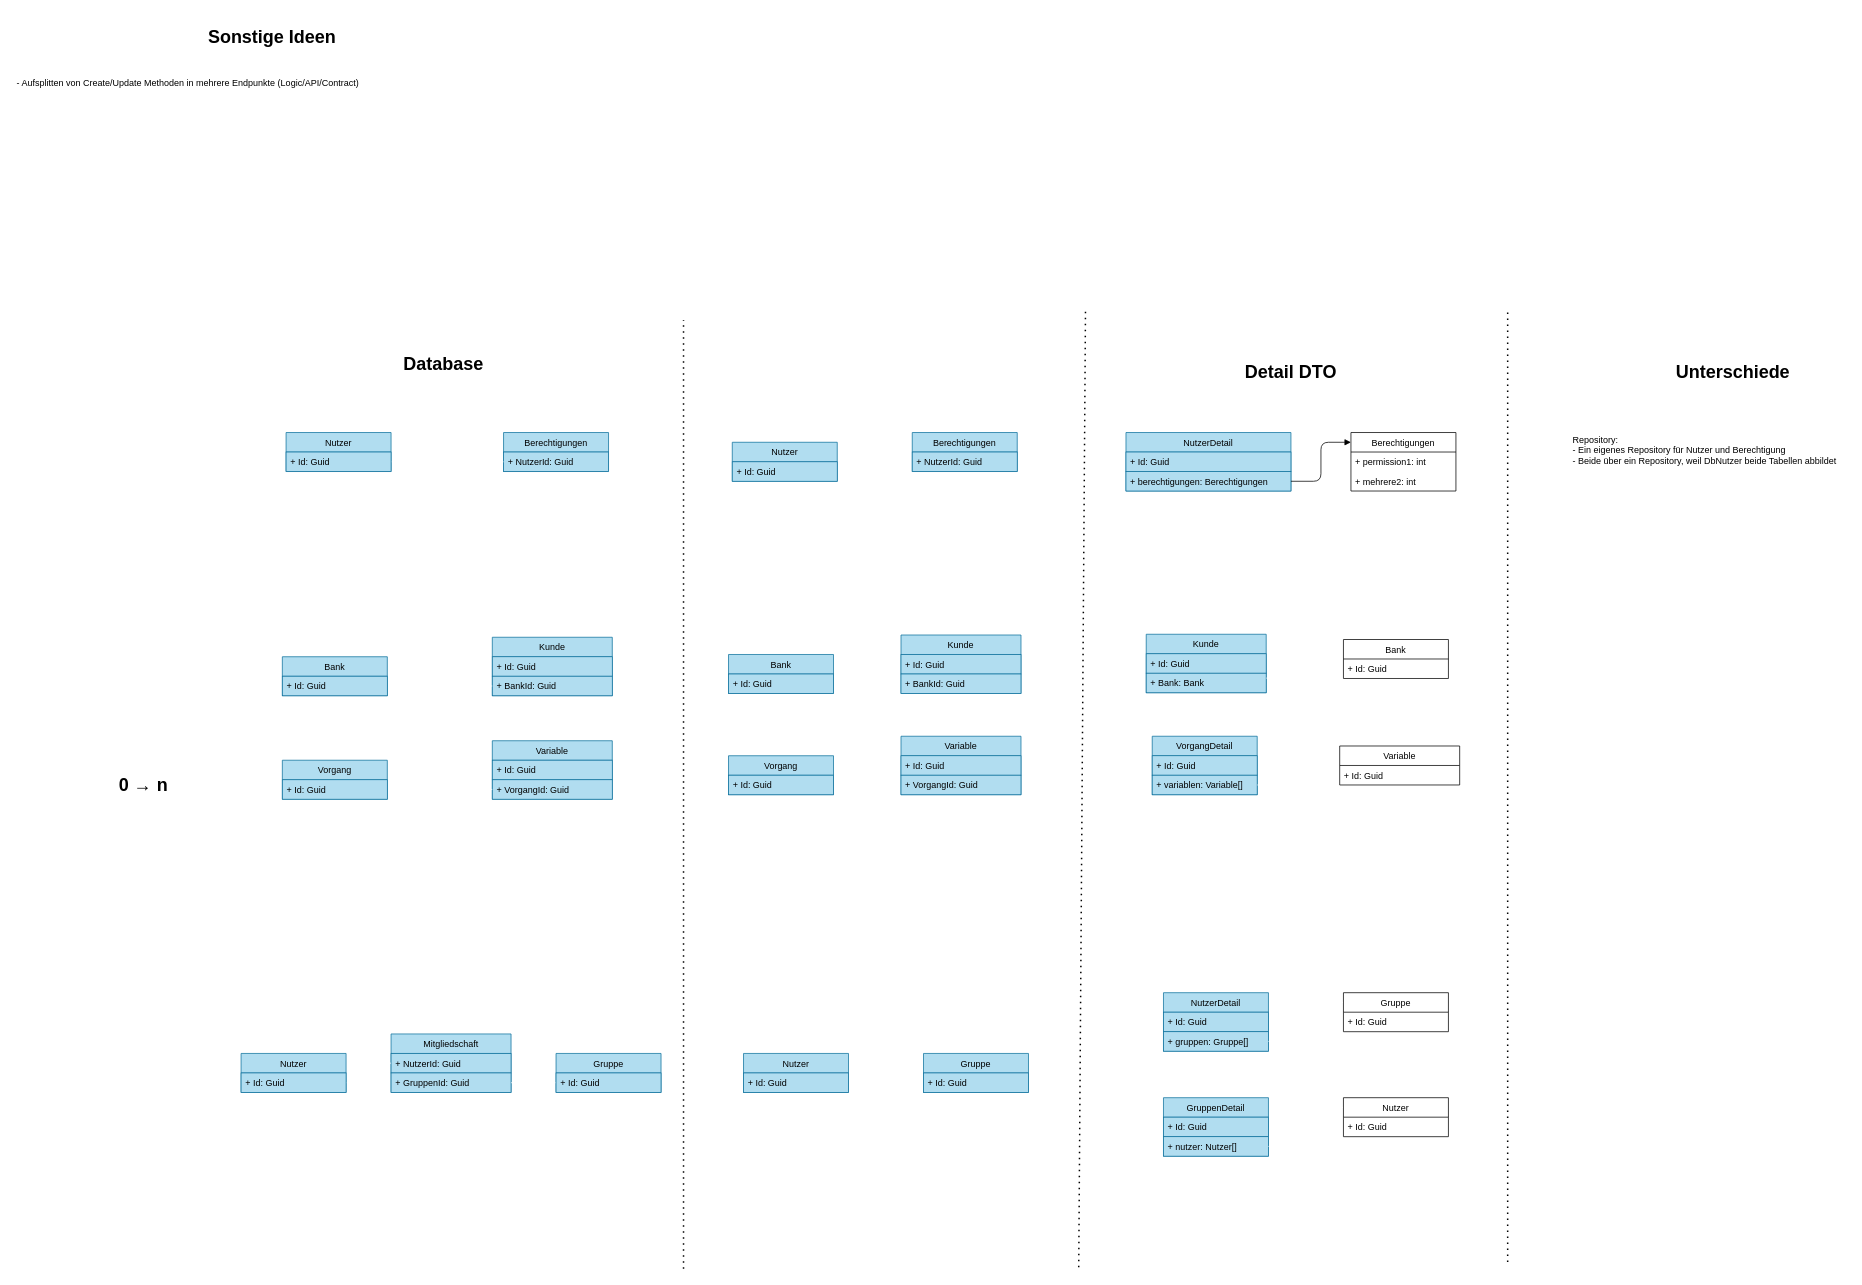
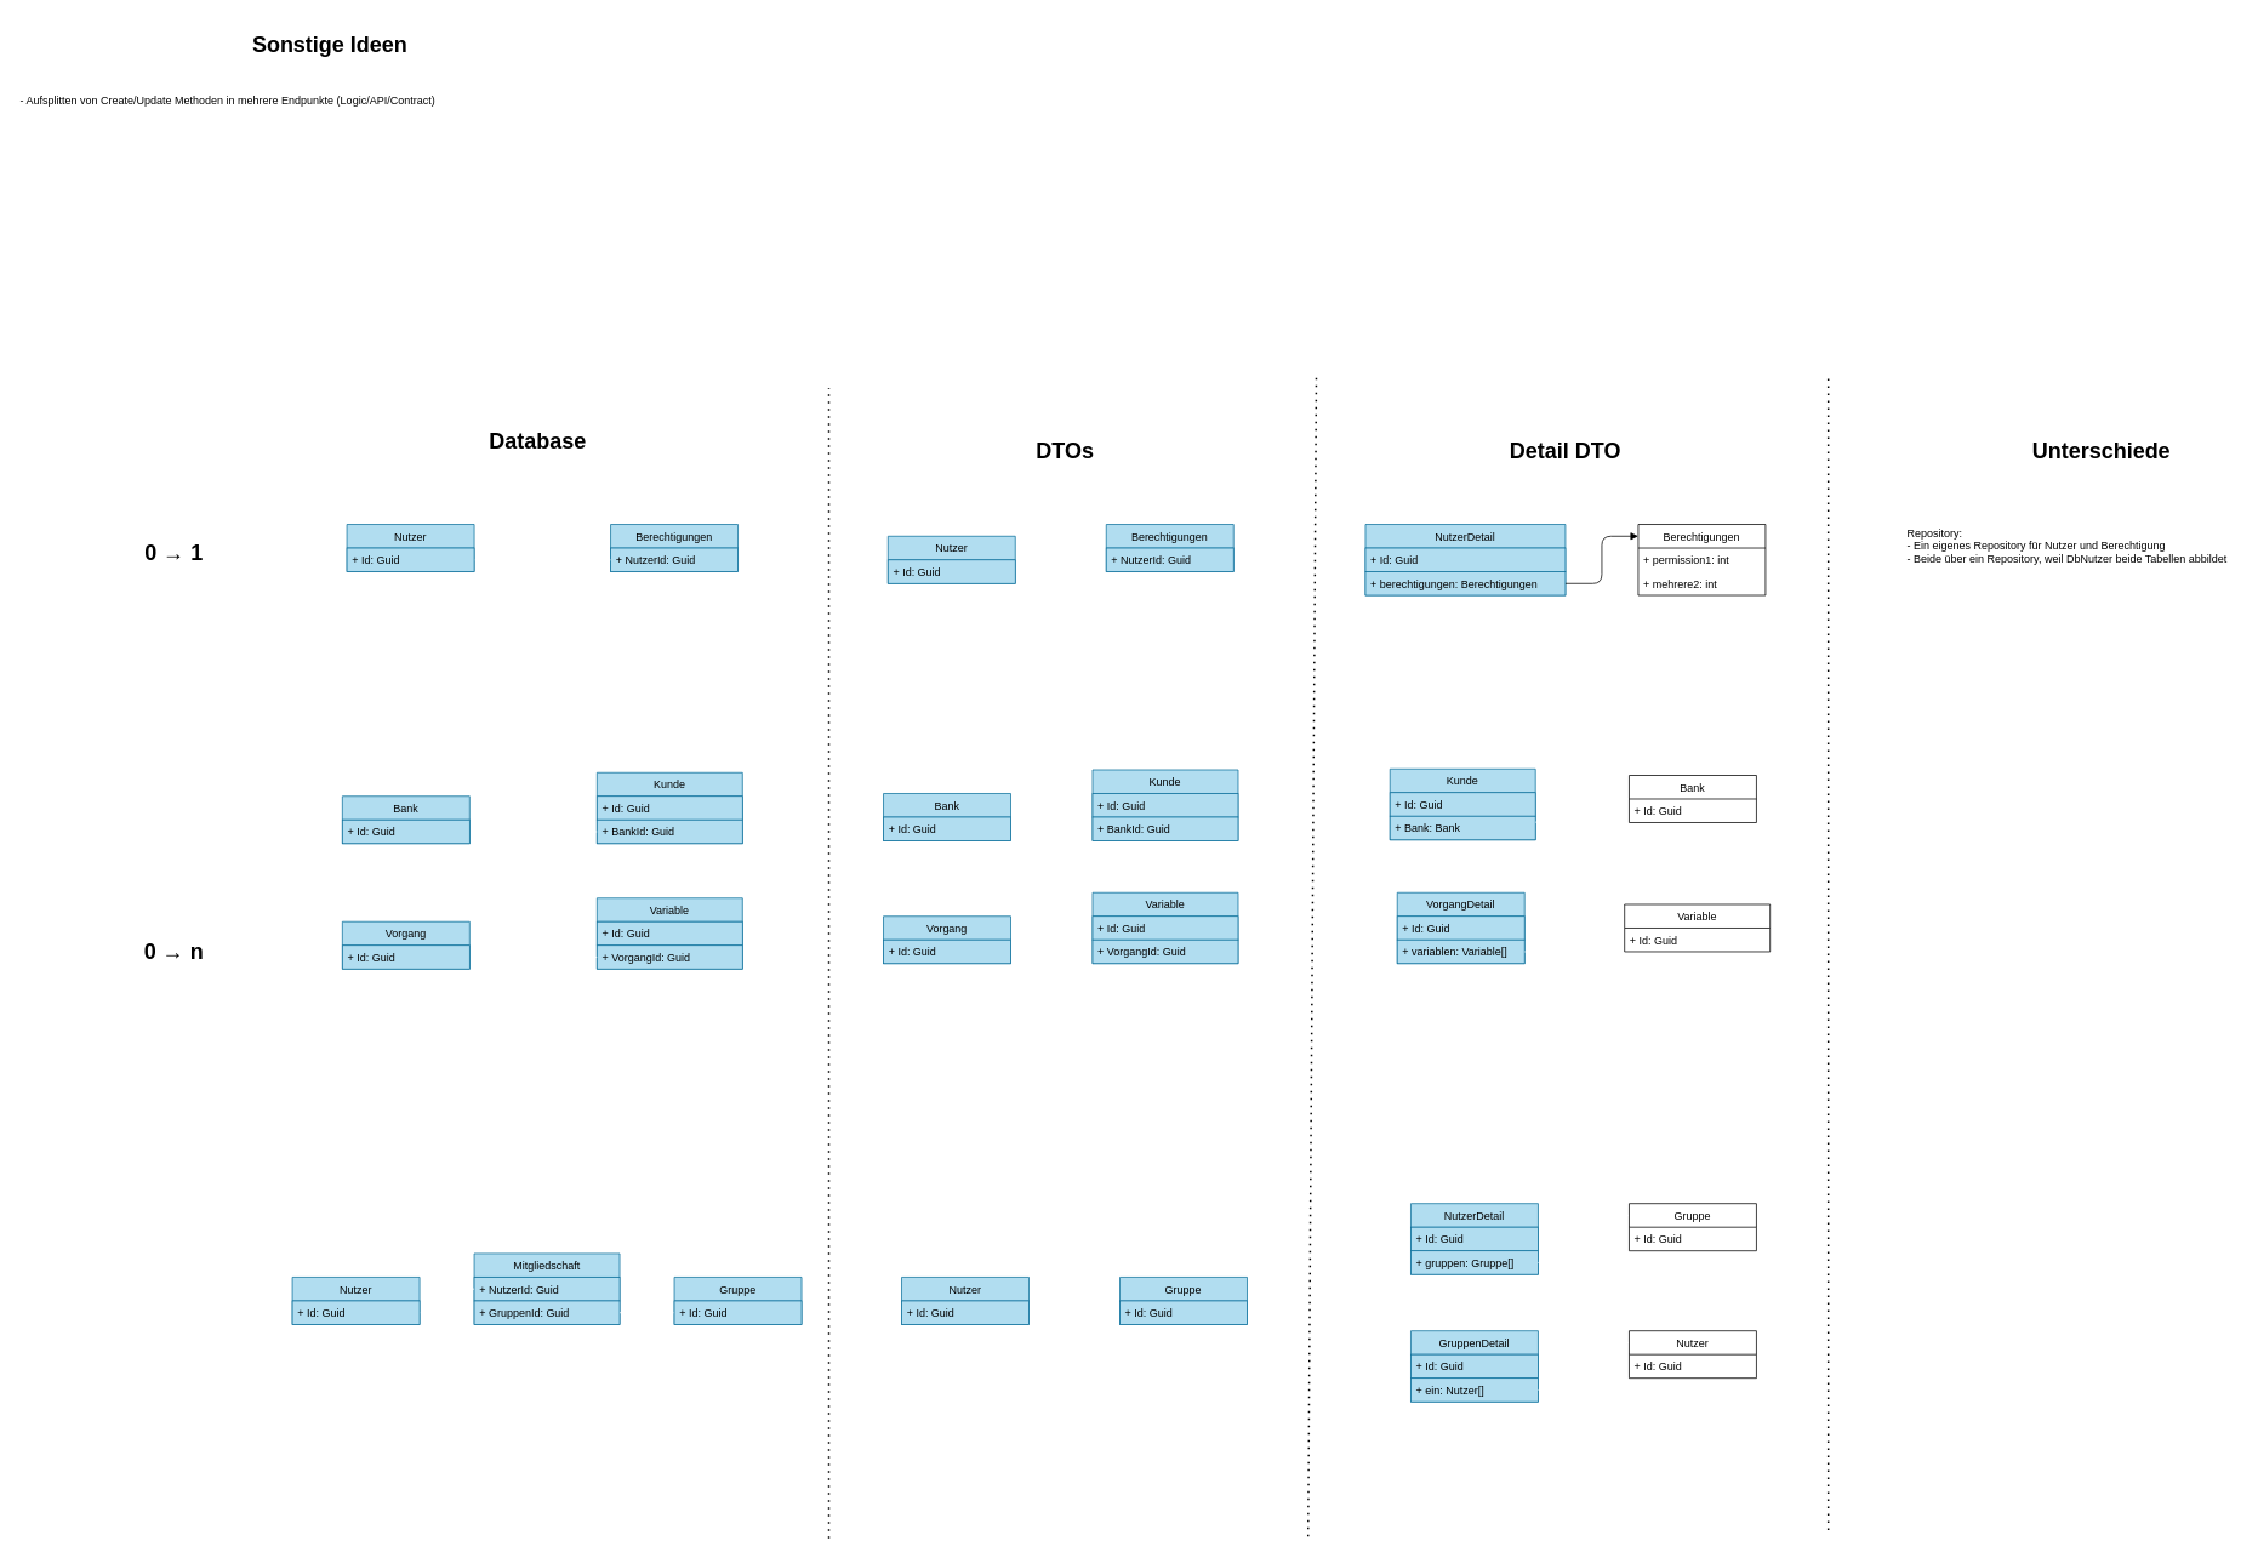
+ <mxCell id="9" value="DTOs" style="text;align=center;fontStyle=1;verticalAlign=middle;spacingLeft=3;spacingRight=3;strokeColor=none;rotatable=0;points=[[0,0.5],[1,0.5]];portConstraint=eastwest;fontSize=24;" parent="1" vertex="1"><mxGeometry x="1089.46" y="466" width="163.08" height="53" as="geometry" /></mxCell>
+ <mxCell id="7" value="0 → 1" style="text;align=center;fontStyle=1;verticalAlign=middle;spacingLeft=3;spacingRight=3;rotatable=0;points=[[0,0.5],[1,0.5]];portConstraint=eastwest;fontSize=24;" parent="1" vertex="1"><mxGeometry x="151" y="592" width="80" height="26" as="geometry" /></mxCell>
- <mxCell id="63" value="+ nutzer: Nutzer[]" style="text;strokeColor=#10739e;fillColor=#b1ddf0;align=left;verticalAlign=top;spacingLeft=4;spacingRight=4;overflow=hidden;rotatable=0;points=[[0,0.5],[1,0.5]];portConstraint=eastwest;fontColor=#000000;" parent="61" vertex="1"><mxGeometry y="52" width="140" height="26" as="geometry" /></mxCell>
+ <mxCell id="63" value="+ ein: Nutzer[]" style="text;strokeColor=#10739e;fillColor=#b1ddf0;align=left;verticalAlign=top;spacingLeft=4;spacingRight=4;overflow=hidden;rotatable=0;points=[[0,0.5],[1,0.5]];portConstraint=eastwest;fontColor=#000000;" parent="61" vertex="1"><mxGeometry y="52" width="140" height="26" as="geometry" /></mxCell>
